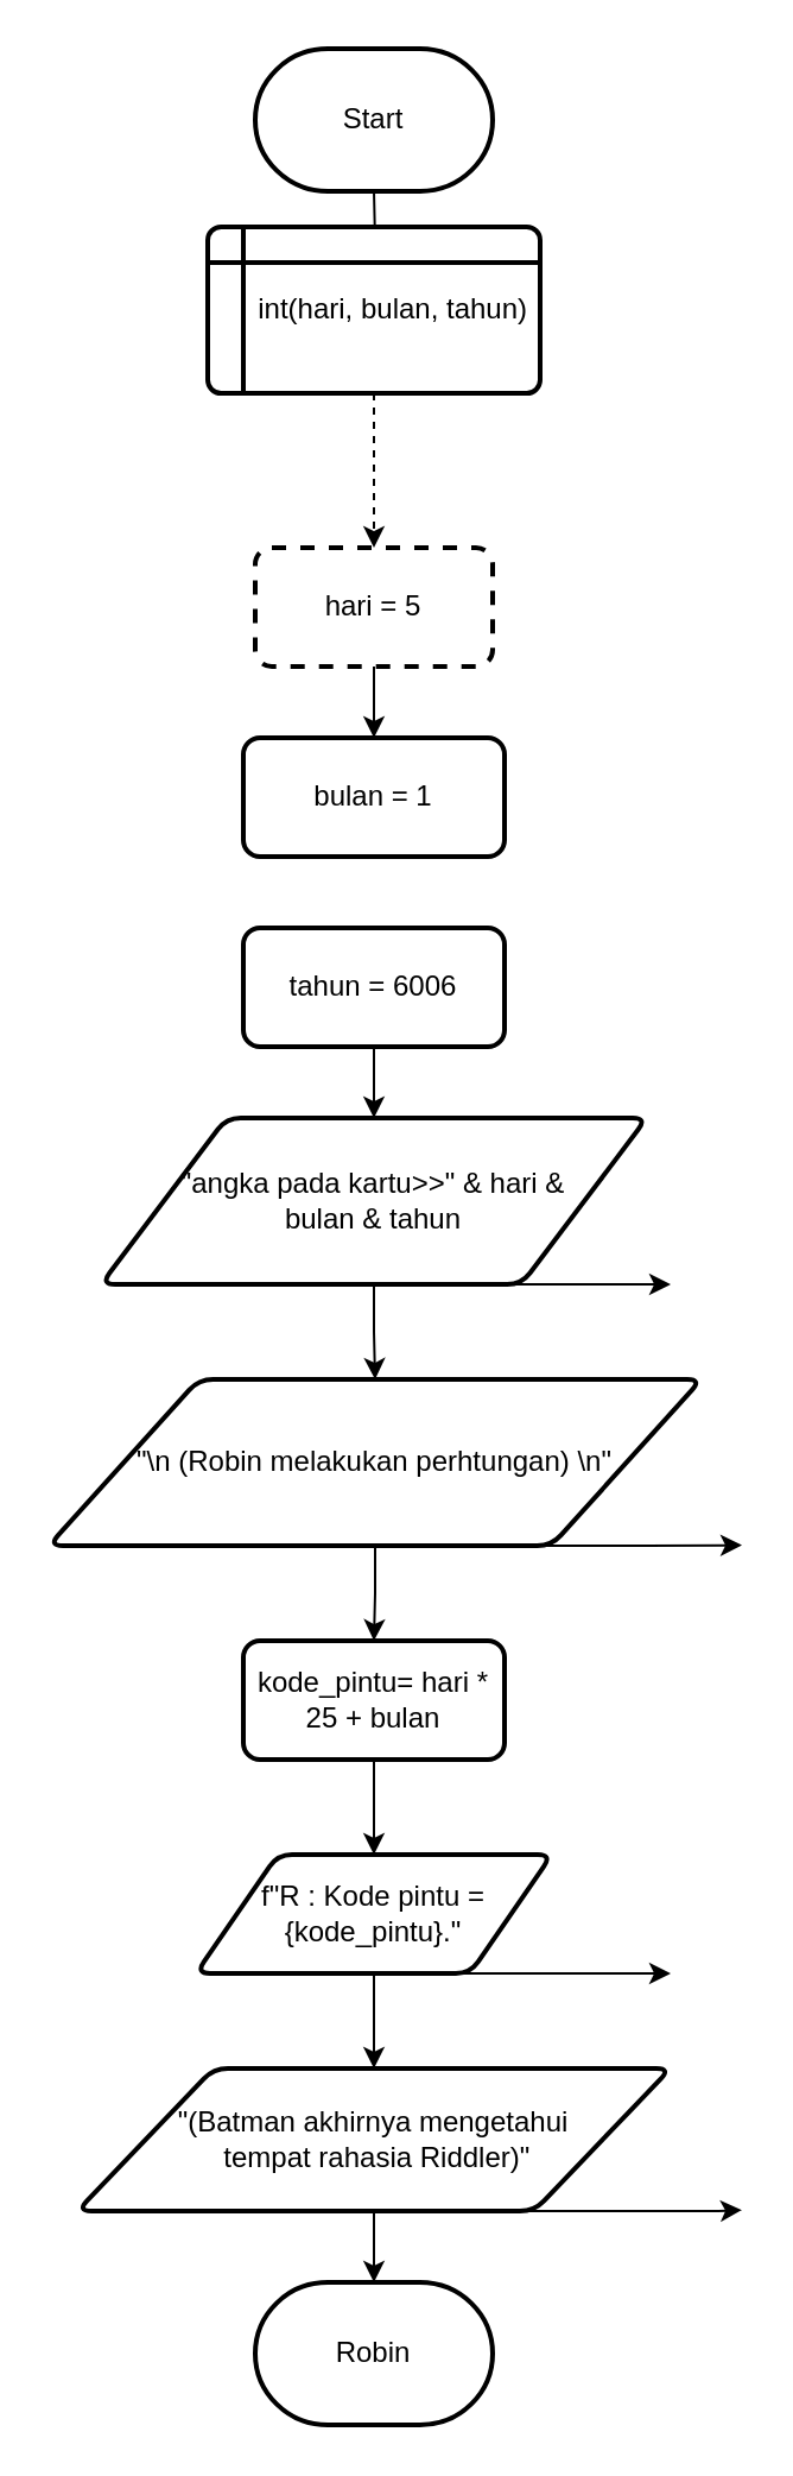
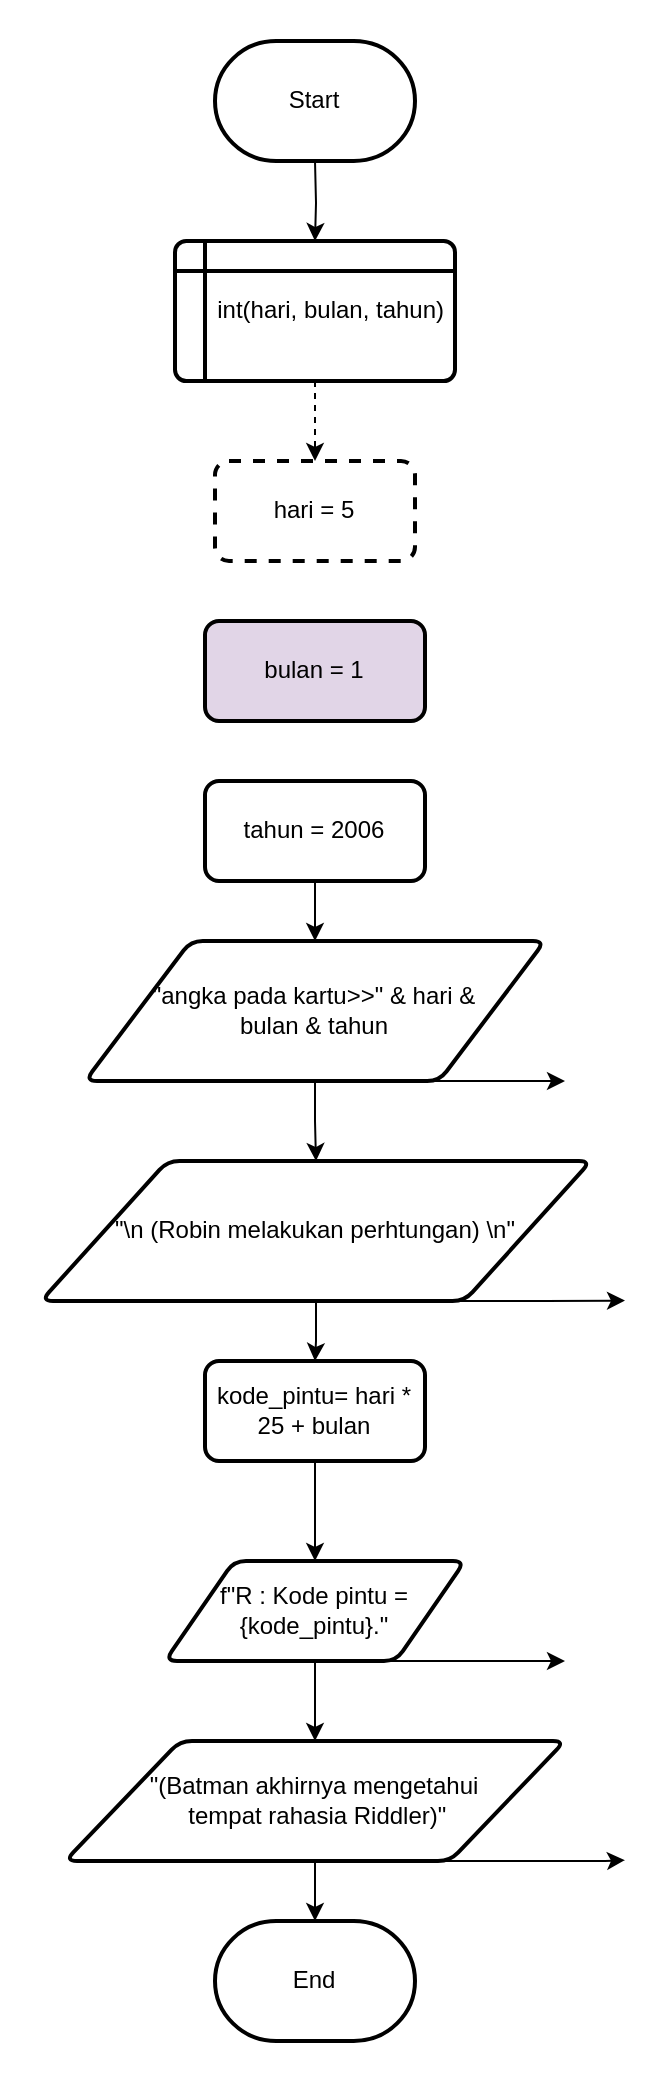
- <mxCell id="9" value="&amp;nbsp; &amp;nbsp; &amp;nbsp;int(hari, bulan, tahun)" style="shape=internalStorage;whiteSpace=wrap;html=1;dx=15;dy=15;rounded=1;arcSize=8;strokeWidth=2;" parent="1" vertex="1"><mxGeometry x="87" y="95" width="140" height="70" as="geometry" /></mxCell>
+ <mxCell id="9" value="&amp;nbsp; &amp;nbsp; &amp;nbsp;int(hari, bulan, tahun)" style="shape=internalStorage;whiteSpace=wrap;html=1;dx=15;dy=15;rounded=1;arcSize=8;strokeWidth=2;" parent="1" vertex="1"><mxGeometry x="87" y="120" width="140" height="70" as="geometry" /></mxCell>
- <mxCell id="3" value="" style="edgeStyle=orthogonalEdgeStyle;rounded=0;orthogonalLoop=1;jettySize=auto;html=1;" parent="1" source="4" target="5" edge="1"><mxGeometry relative="1" as="geometry" /></mxCell>
- <mxCell id="5" value="bulan = 1" style="whiteSpace=wrap;html=1;rounded=1;absoluteArcSize=1;arcSize=14;strokeWidth=2;" parent="1" vertex="1"><mxGeometry x="102" y="310" width="110" height="50" as="geometry" /></mxCell>
+ <mxCell id="5" value="bulan = 1" style="whiteSpace=wrap;html=1;rounded=1;absoluteArcSize=1;arcSize=14;strokeWidth=2;fillColor=#e1d5e7;" parent="1" vertex="1"><mxGeometry x="102" y="310" width="110" height="50" as="geometry" /></mxCell>
- <mxCell id="7" value="tahun = 6006" style="whiteSpace=wrap;html=1;rounded=1;absoluteArcSize=1;arcSize=14;strokeWidth=2;" parent="1" vertex="1"><mxGeometry x="102" y="390" width="110" height="50" as="geometry" /></mxCell>
+ <mxCell id="7" value="tahun = 2006" style="whiteSpace=wrap;html=1;rounded=1;absoluteArcSize=1;arcSize=14;strokeWidth=2;" parent="1" vertex="1"><mxGeometry x="102" y="390" width="110" height="50" as="geometry" /></mxCell>
- <mxCell id="14" value="kode_pintu= hari * 25 + bulan" style="whiteSpace=wrap;html=1;rounded=1;absoluteArcSize=1;arcSize=14;strokeWidth=2;" parent="1" vertex="1"><mxGeometry x="102" y="690" width="110" height="50" as="geometry" /></mxCell>
+ <mxCell id="14" value="kode_pintu= hari * 25 + bulan" style="whiteSpace=wrap;html=1;rounded=1;absoluteArcSize=1;arcSize=14;strokeWidth=2;" parent="1" vertex="1"><mxGeometry x="102" y="680" width="110" height="50" as="geometry" /></mxCell>
- <mxCell id="25" value="Robin" style="strokeWidth=2;html=1;shape=mxgraph.flowchart.terminator;whiteSpace=wrap;" parent="1" vertex="1"><mxGeometry x="107" y="960" width="100" height="60" as="geometry" /></mxCell>
+ <mxCell id="25" value="End" style="strokeWidth=2;html=1;shape=mxgraph.flowchart.terminator;whiteSpace=wrap;" parent="1" vertex="1"><mxGeometry x="107" y="960" width="100" height="60" as="geometry" /></mxCell>
